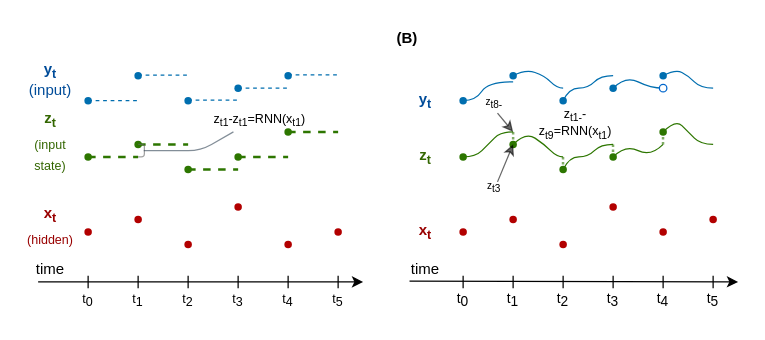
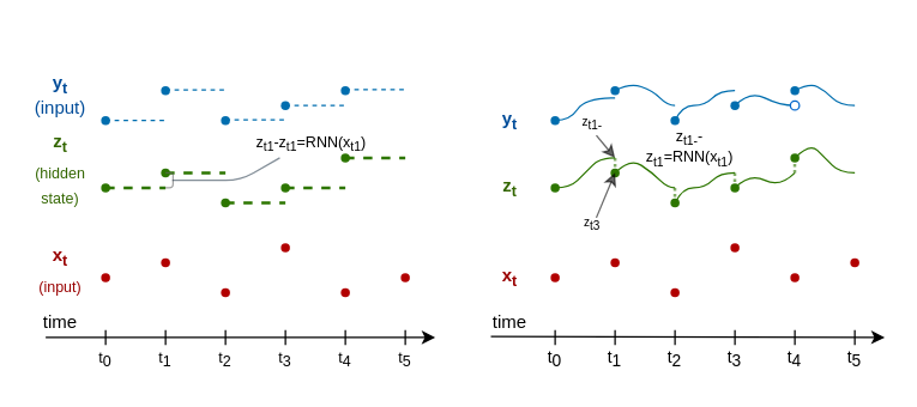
- <mxCell id="100" value="(B)" style="text;html=1;strokeColor=none;fillColor=none;align=center;verticalAlign=middle;whiteSpace=wrap;rounded=0;dashed=1;fontSize=12;opacity=90;fontStyle=1" parent="1" vertex="1"><mxGeometry x="310" y="20" width="30.5" height="20" as="geometry" /></mxCell>
- <mxCell id="95" value="z&lt;sub style=&quot;font-size: 8px;&quot;&gt;t8-&lt;/sub&gt;" style="text;html=1;strokeColor=none;fillColor=none;align=center;verticalAlign=middle;whiteSpace=wrap;rounded=0;dashed=1;fontSize=8;fontColor=#000000;" parent="1" vertex="1"><mxGeometry x="390" y="75" width="10" height="15" as="geometry" /></mxCell>
+ <mxCell id="95" value="z&lt;sub style=&quot;font-size: 8px;&quot;&gt;t1-&lt;/sub&gt;" style="text;html=1;strokeColor=none;fillColor=none;align=center;verticalAlign=middle;whiteSpace=wrap;rounded=0;dashed=1;fontSize=8;fontColor=#000000;" parent="1" vertex="1"><mxGeometry x="390" y="75" width="10" height="15" as="geometry" /></mxCell>
- <mxCell id="93" value="z&lt;sub&gt;t1-&lt;/sub&gt;-z&lt;sub&gt;t9&lt;/sub&gt;=RNN(x&lt;sub&gt;t1&lt;/sub&gt;)" style="text;html=1;strokeColor=none;fillColor=none;align=center;verticalAlign=middle;whiteSpace=wrap;rounded=0;dashed=1;fontColor=#000000;fontSize=10;" parent="1" vertex="1"><mxGeometry x="425" y="90" width="70" height="15" as="geometry" /></mxCell>
+ <mxCell id="93" value="z&lt;sub&gt;t1-&lt;/sub&gt;-z&lt;sub&gt;t1&lt;/sub&gt;=RNN(x&lt;sub&gt;t1&lt;/sub&gt;)" style="text;html=1;strokeColor=none;fillColor=none;align=center;verticalAlign=middle;whiteSpace=wrap;rounded=0;dashed=1;fontColor=#000000;fontSize=10;" parent="1" vertex="1"><mxGeometry x="425" y="90" width="70" height="15" as="geometry" /></mxCell>
- <mxCell id="36" value="&lt;div&gt;z&lt;sub&gt;t&lt;/sub&gt;&lt;/div&gt;&lt;div&gt;&lt;sub&gt;&lt;span style=&quot;font-weight: normal&quot;&gt;(input state)&lt;/span&gt;&lt;br&gt;&lt;/sub&gt;&lt;/div&gt;" style="text;html=1;align=center;verticalAlign=middle;whiteSpace=wrap;rounded=0;fontColor=#336600;fontStyle=1" parent="1" vertex="1"><mxGeometry x="20" y="85" width="40" height="55" as="geometry" /></mxCell>
+ <mxCell id="36" value="&lt;div&gt;z&lt;sub&gt;t&lt;/sub&gt;&lt;/div&gt;&lt;div&gt;&lt;sub&gt;&lt;span style=&quot;font-weight: normal&quot;&gt;(hidden state)&lt;/span&gt;&lt;br&gt;&lt;/sub&gt;&lt;/div&gt;" style="text;html=1;align=center;verticalAlign=middle;whiteSpace=wrap;rounded=0;fontColor=#336600;fontStyle=1" parent="1" vertex="1"><mxGeometry x="20" y="85" width="40" height="55" as="geometry" /></mxCell>
- <mxCell id="37" value="&lt;div&gt;x&lt;sub&gt;t&lt;/sub&gt;&lt;/div&gt;&lt;div&gt;&lt;sub&gt;&lt;span style=&quot;font-weight: normal&quot;&gt;(hidden)&lt;/span&gt;&lt;br&gt;&lt;/sub&gt;&lt;/div&gt;" style="text;html=1;align=center;verticalAlign=middle;whiteSpace=wrap;rounded=0;fontStyle=1;fontColor=#990000;" parent="1" vertex="1"><mxGeometry x="20" y="155" width="40" height="50" as="geometry" /></mxCell>
+ <mxCell id="37" value="&lt;div&gt;x&lt;sub&gt;t&lt;/sub&gt;&lt;/div&gt;&lt;div&gt;&lt;sub&gt;&lt;span style=&quot;font-weight: normal&quot;&gt;(input)&lt;/span&gt;&lt;br&gt;&lt;/sub&gt;&lt;/div&gt;" style="text;html=1;align=center;verticalAlign=middle;whiteSpace=wrap;rounded=0;fontStyle=1;fontColor=#990000;" parent="1" vertex="1"><mxGeometry x="20" y="155" width="40" height="50" as="geometry" /></mxCell>
